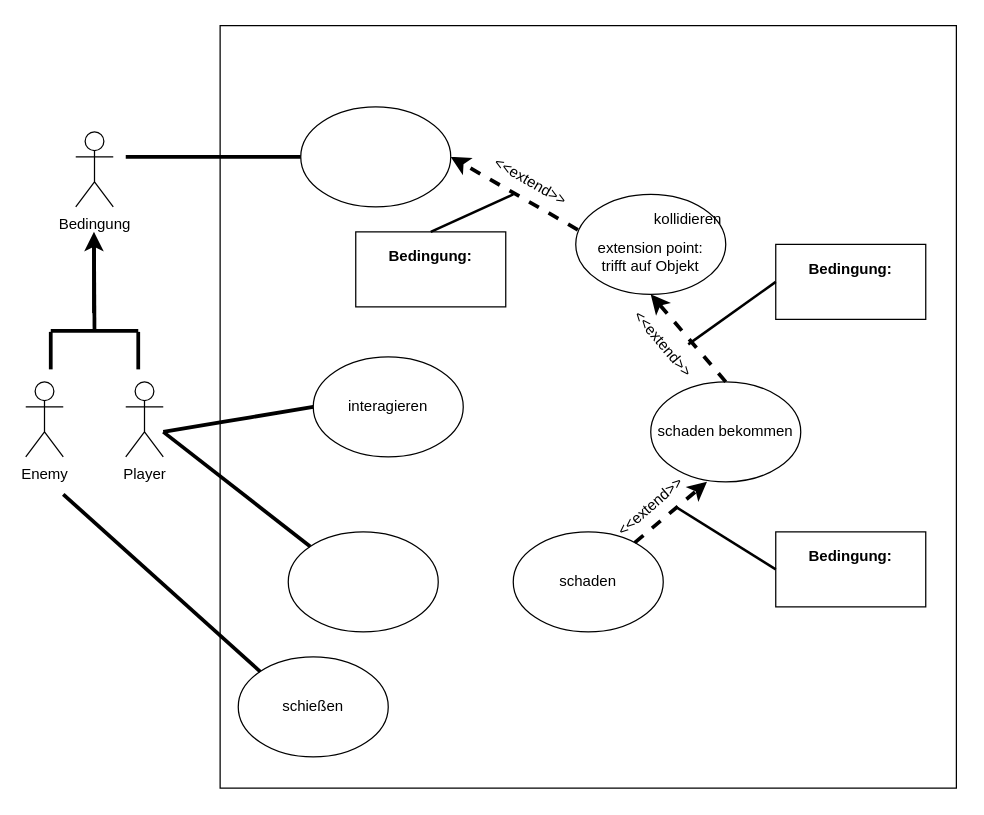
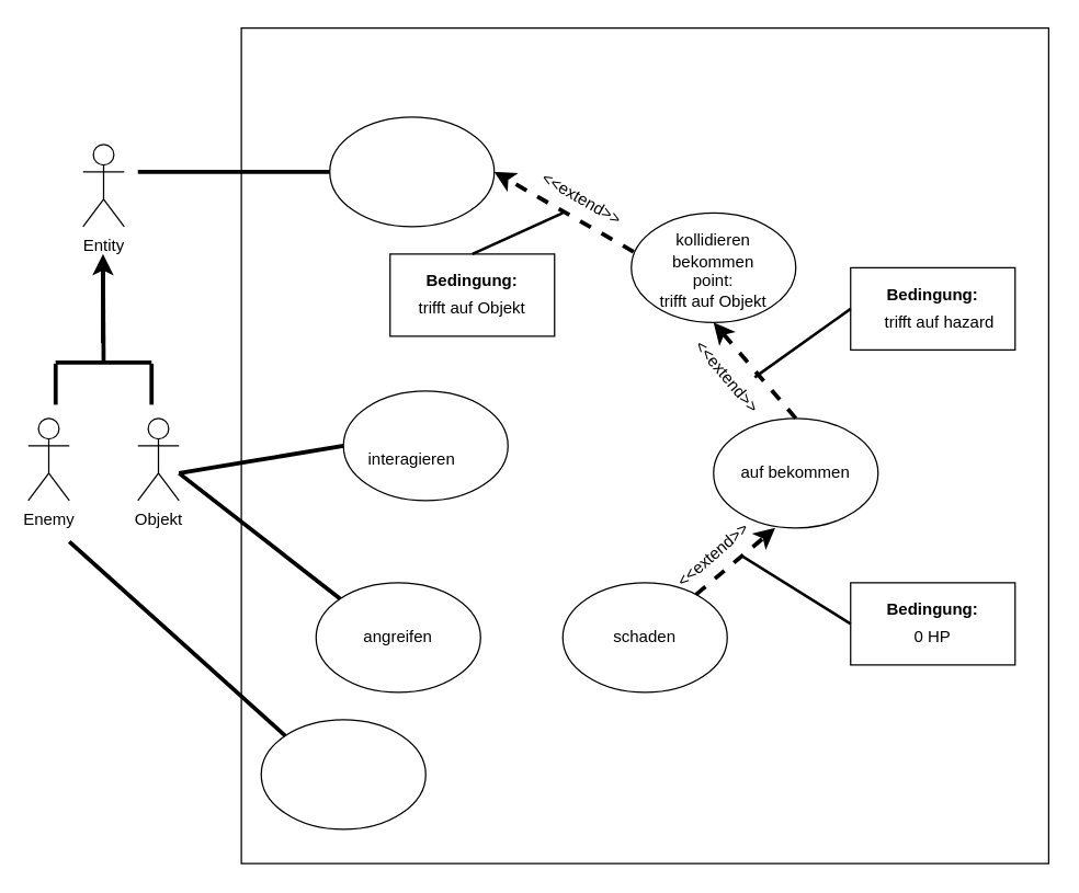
- <mxCell id="9" value="kollidieren" style="text;html=1;strokeColor=none;fillColor=none;align=center;verticalAlign=middle;whiteSpace=wrap;rounded=0;" vertex="1" parent="1"><mxGeometry x="530" y="165" width="40" height="20" as="geometry" /></mxCell>
+ <mxCell id="9" value="kollidieren" style="text;html=1;strokeColor=none;fillColor=none;align=center;verticalAlign=middle;whiteSpace=wrap;rounded=0;" vertex="1" parent="1"><mxGeometry x="500" y="165" width="40" height="20" as="geometry" /></mxCell>
- <mxCell id="6" value="Bedingung" style="shape=umlActor;verticalLabelPosition=bottom;verticalAlign=top;html=1;outlineConnect=0;" vertex="1" parent="1"><mxGeometry x="60" y="105" width="30" height="60" as="geometry" /></mxCell>
+ <mxCell id="6" value="Entity" style="shape=umlActor;verticalLabelPosition=bottom;verticalAlign=top;html=1;outlineConnect=0;" vertex="1" parent="1"><mxGeometry x="60" y="105" width="30" height="60" as="geometry" /></mxCell>
- <mxCell id="20" value="extension point:&lt;br&gt;trifft auf Objekt" style="text;html=1;strokeColor=none;fillColor=none;align=center;verticalAlign=middle;whiteSpace=wrap;rounded=0;" vertex="1" parent="1"><mxGeometry x="475" y="195" width="90" height="20" as="geometry" /></mxCell>
+ <mxCell id="20" value="bekommen point:&lt;br&gt;trifft auf Objekt" style="text;html=1;strokeColor=none;fillColor=none;align=center;verticalAlign=middle;whiteSpace=wrap;rounded=0;" vertex="1" parent="1"><mxGeometry x="475" y="195" width="90" height="20" as="geometry" /></mxCell>
+ <mxCell id="21" value="trifft auf Objekt" style="text;html=1;strokeColor=none;fillColor=none;align=center;verticalAlign=middle;whiteSpace=wrap;rounded=0;" vertex="1" parent="1"><mxGeometry x="304" y="215" width="80" height="20" as="geometry" /></mxCell>
+ <mxCell id="28" value="trifft auf hazard" style="text;html=1;strokeColor=none;fillColor=none;align=center;verticalAlign=middle;whiteSpace=wrap;rounded=0;" vertex="1" parent="1"><mxGeometry x="640" y="225" width="90" height="20" as="geometry" /></mxCell>
- <mxCell id="10" value="interagieren" style="text;html=1;strokeColor=none;fillColor=none;align=center;verticalAlign=middle;whiteSpace=wrap;rounded=0;" vertex="1" parent="1"><mxGeometry x="290" y="315" width="40" height="20" as="geometry" /></mxCell>
+ <mxCell id="10" value="interagieren" style="text;html=1;strokeColor=none;fillColor=none;align=center;verticalAlign=middle;whiteSpace=wrap;rounded=0;" vertex="1" parent="1"><mxGeometry x="280" y="325" width="40" height="20" as="geometry" /></mxCell>
- <mxCell id="12" value="schaden bekommen" style="text;html=1;strokeColor=none;fillColor=none;align=center;verticalAlign=middle;whiteSpace=wrap;rounded=0;" vertex="1" parent="1"><mxGeometry x="520" y="335" width="120" height="20" as="geometry" /></mxCell>
+ <mxCell id="12" value="auf bekommen" style="text;html=1;strokeColor=none;fillColor=none;align=center;verticalAlign=middle;whiteSpace=wrap;rounded=0;" vertex="1" parent="1"><mxGeometry x="520" y="335" width="120" height="20" as="geometry" /></mxCell>
- <mxCell id="5" value="Player" style="shape=umlActor;verticalLabelPosition=bottom;verticalAlign=top;html=1;outlineConnect=0;" vertex="1" parent="1"><mxGeometry x="100" y="305" width="30" height="60" as="geometry" /></mxCell>
+ <mxCell id="5" value="Objekt" style="shape=umlActor;verticalLabelPosition=bottom;verticalAlign=top;html=1;outlineConnect=0;" vertex="1" parent="1"><mxGeometry x="100" y="305" width="30" height="60" as="geometry" /></mxCell>
+ <mxCell id="15" value="angreifen" style="text;html=1;strokeColor=none;fillColor=none;align=center;verticalAlign=middle;whiteSpace=wrap;rounded=0;" vertex="1" parent="1"><mxGeometry x="270" y="455" width="40" height="20" as="geometry" /></mxCell>
+ <mxCell id="34" value="0 HP" style="text;html=1;strokeColor=none;fillColor=none;align=center;verticalAlign=middle;whiteSpace=wrap;rounded=0;" vertex="1" parent="1"><mxGeometry x="635" y="455" width="90" height="20" as="geometry" /></mxCell>
- <mxCell id="45" value="schießen" style="text;html=1;strokeColor=none;fillColor=none;align=center;verticalAlign=middle;whiteSpace=wrap;rounded=0;" vertex="1" parent="1"><mxGeometry x="230" y="555" width="40" height="20" as="geometry" /></mxCell>
